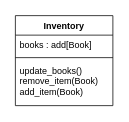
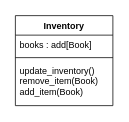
- <mxCell id="5" value="update_books()&#10;remove_item(Book)&#10;add_item(Book)" style="text;strokeColor=none;fillColor=none;align=left;verticalAlign=top;spacingLeft=4;spacingRight=4;overflow=hidden;rotatable=0;points=[[0,0.5],[1,0.5]];portConstraint=eastwest;" vertex="1" parent="2"><mxGeometry y="60" width="130" height="60" as="geometry" /></mxCell>
+ <mxCell id="5" value="update_inventory()&#10;remove_item(Book)&#10;add_item(Book)" style="text;strokeColor=none;fillColor=none;align=left;verticalAlign=top;spacingLeft=4;spacingRight=4;overflow=hidden;rotatable=0;points=[[0,0.5],[1,0.5]];portConstraint=eastwest;" vertex="1" parent="2"><mxGeometry y="60" width="130" height="60" as="geometry" /></mxCell>
